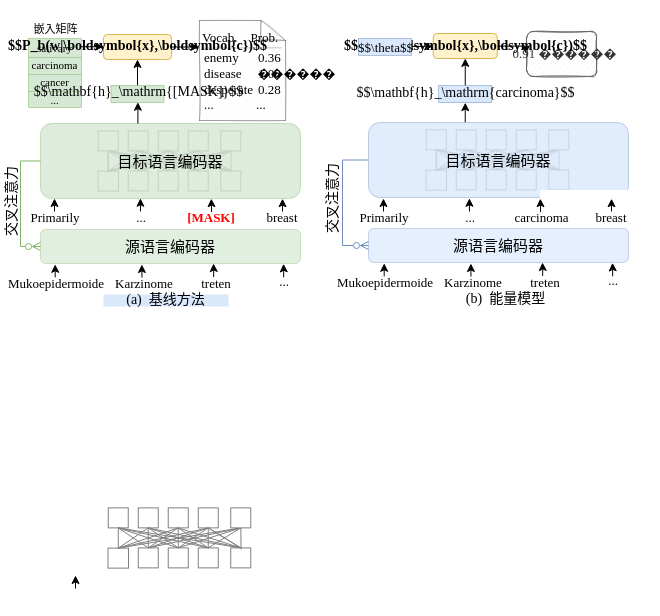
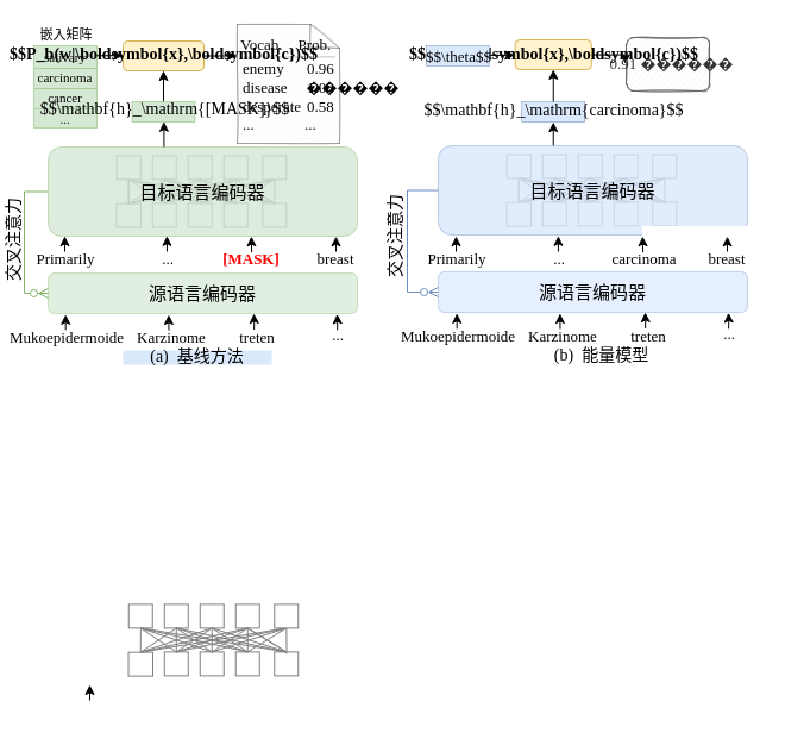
- <mxCell id="187" value="&lt;font color=&quot;#000000&quot; style=&quot;font-size: 13px;&quot;&gt;0.36&lt;br style=&quot;font-size: 13px;&quot;&gt;&lt;/font&gt;" style="rounded=0;whiteSpace=wrap;html=1;labelBorderColor=none;strokeColor=none;strokeWidth=1;fontFamily=Times New Roman;fontSize=13;fontColor=#FF0000;fillColor=none;opacity=80;align=left;" parent="1" vertex="1"><mxGeometry x="256" y="46.97" width="28" height="20" as="geometry" /></mxCell>
+ <mxCell id="187" value="&lt;font color=&quot;#000000&quot; style=&quot;font-size: 13px;&quot;&gt;0.96&lt;br style=&quot;font-size: 13px;&quot;&gt;&lt;/font&gt;" style="rounded=0;whiteSpace=wrap;html=1;labelBorderColor=none;strokeColor=none;strokeWidth=1;fontFamily=Times New Roman;fontSize=13;fontColor=#FF0000;fillColor=none;opacity=80;align=left;" parent="1" vertex="1"><mxGeometry x="256" y="46.97" width="28" height="20" as="geometry" /></mxCell>
- <mxCell id="145" value="&lt;font color=&quot;#000000&quot; style=&quot;font-size: 13px;&quot;&gt;0.28&lt;br style=&quot;font-size: 13px;&quot;&gt;&lt;/font&gt;" style="rounded=0;whiteSpace=wrap;html=1;labelBorderColor=none;strokeColor=none;strokeWidth=1;fontFamily=Times New Roman;fontSize=13;fontColor=#FF0000;fillColor=none;opacity=80;align=left;" parent="1" vertex="1"><mxGeometry x="256" y="79" width="28" height="20" as="geometry" /></mxCell>
+ <mxCell id="145" value="&lt;font color=&quot;#000000&quot; style=&quot;font-size: 13px;&quot;&gt;0.58&lt;br style=&quot;font-size: 13px;&quot;&gt;&lt;/font&gt;" style="rounded=0;whiteSpace=wrap;html=1;labelBorderColor=none;strokeColor=none;strokeWidth=1;fontFamily=Times New Roman;fontSize=13;fontColor=#FF0000;fillColor=none;opacity=80;align=left;" parent="1" vertex="1"><mxGeometry x="256" y="79" width="28" height="20" as="geometry" /></mxCell>
